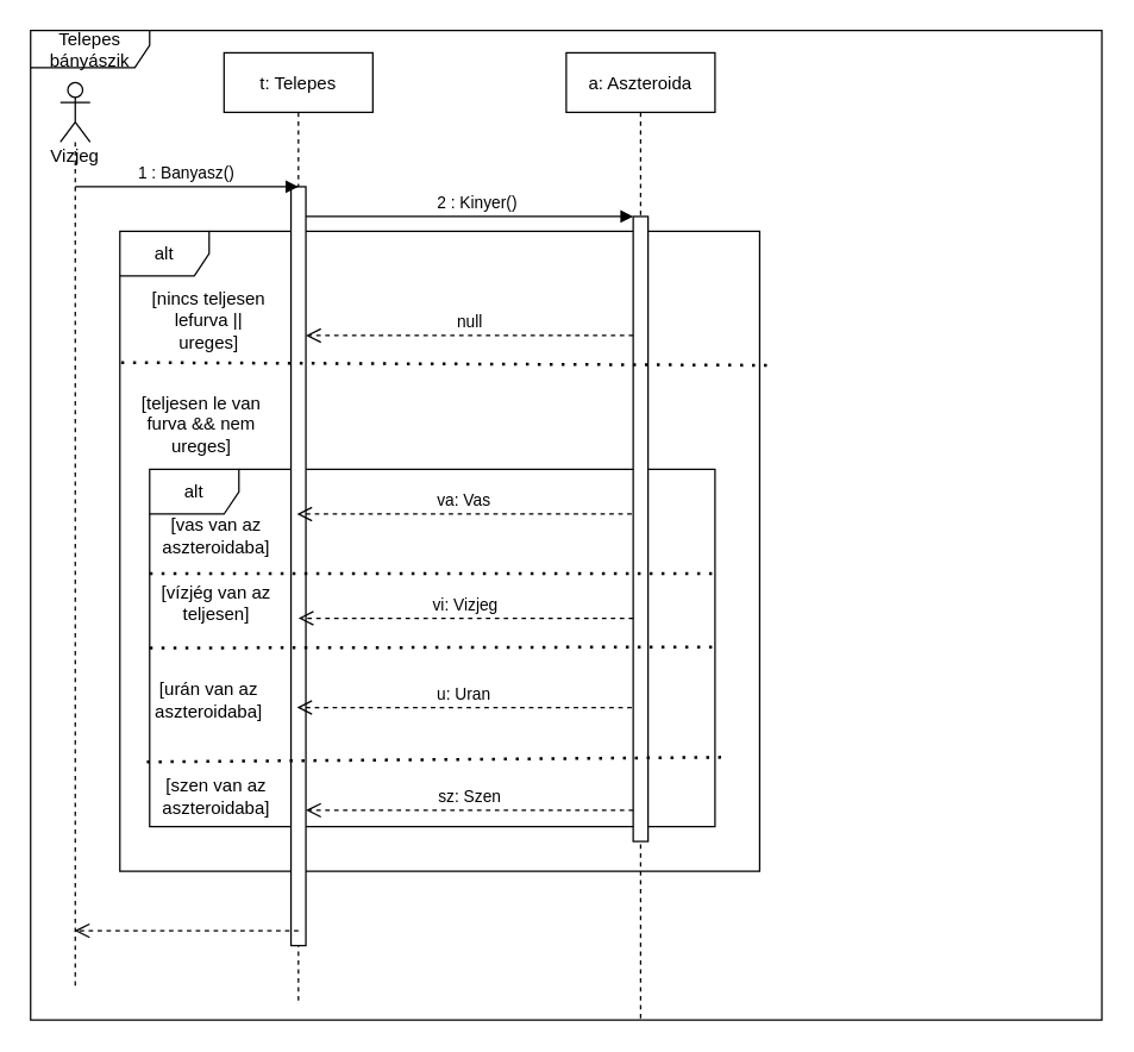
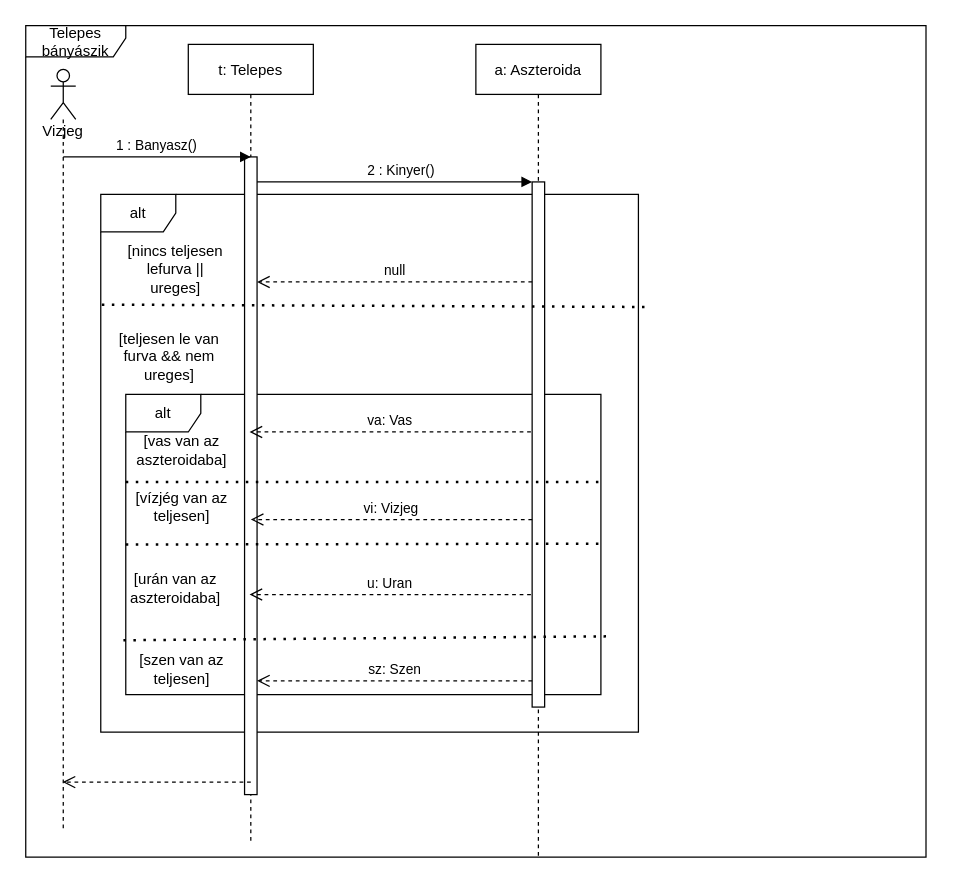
- <mxCell id="27" value="[szen van az aszteroidaba]" style="text;html=1;strokeColor=none;fillColor=none;align=center;verticalAlign=middle;whiteSpace=wrap;rounded=0;" vertex="1" parent="1"><mxGeometry x="90" y="525" width="110" height="20" as="geometry" /></mxCell>
+ <mxCell id="27" value="[szen van az teljesen]" style="text;html=1;strokeColor=none;fillColor=none;align=center;verticalAlign=middle;whiteSpace=wrap;rounded=0;" vertex="1" parent="1"><mxGeometry x="90" y="525" width="110" height="20" as="geometry" /></mxCell>
